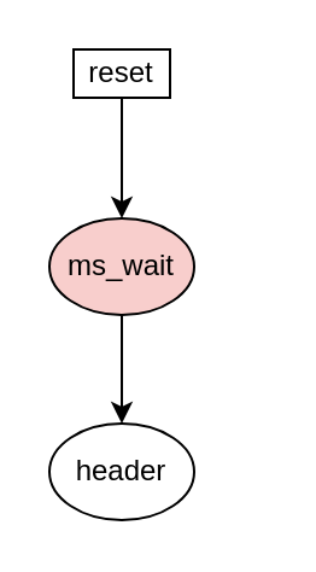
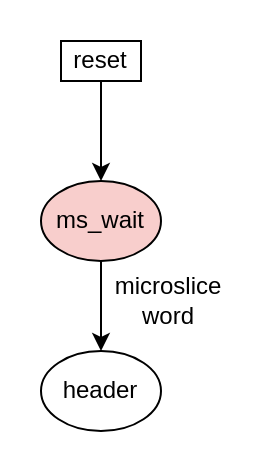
+ <mxCell id="7" value="microslice word" style="text;html=1;strokeColor=none;fillColor=none;align=center;verticalAlign=middle;whiteSpace=wrap;rounded=0;" vertex="1" parent="1"><mxGeometry x="59" y="140" width="50" height="20" as="geometry" /></mxCell>
